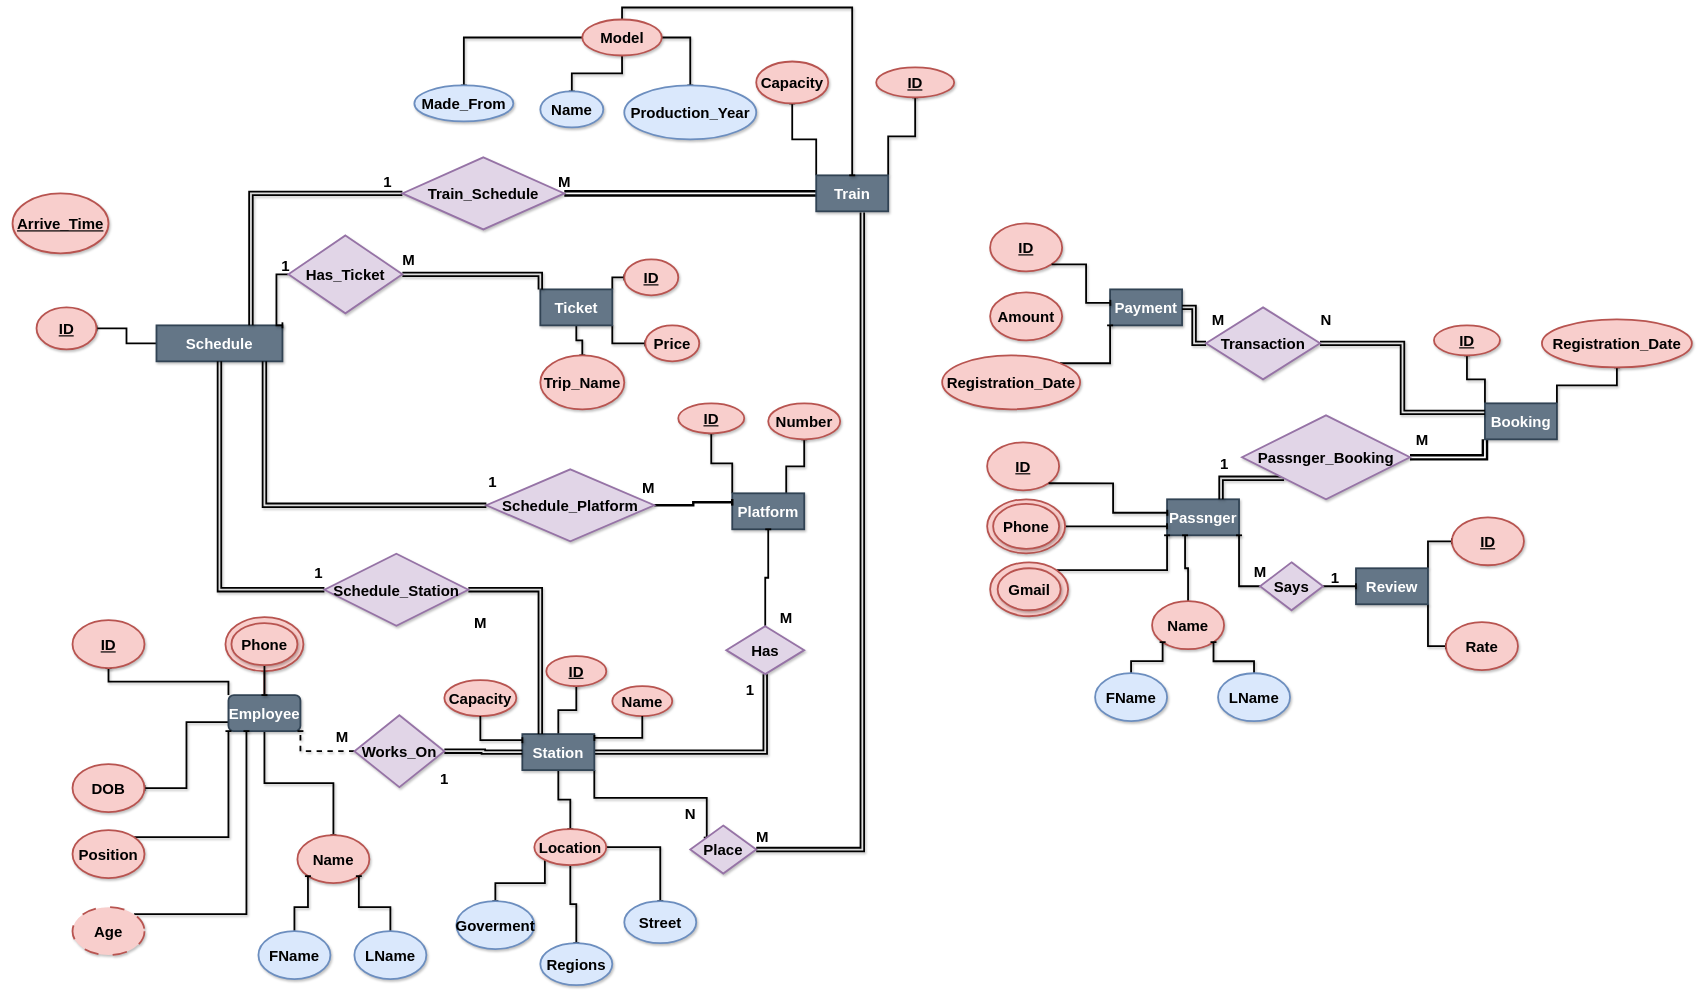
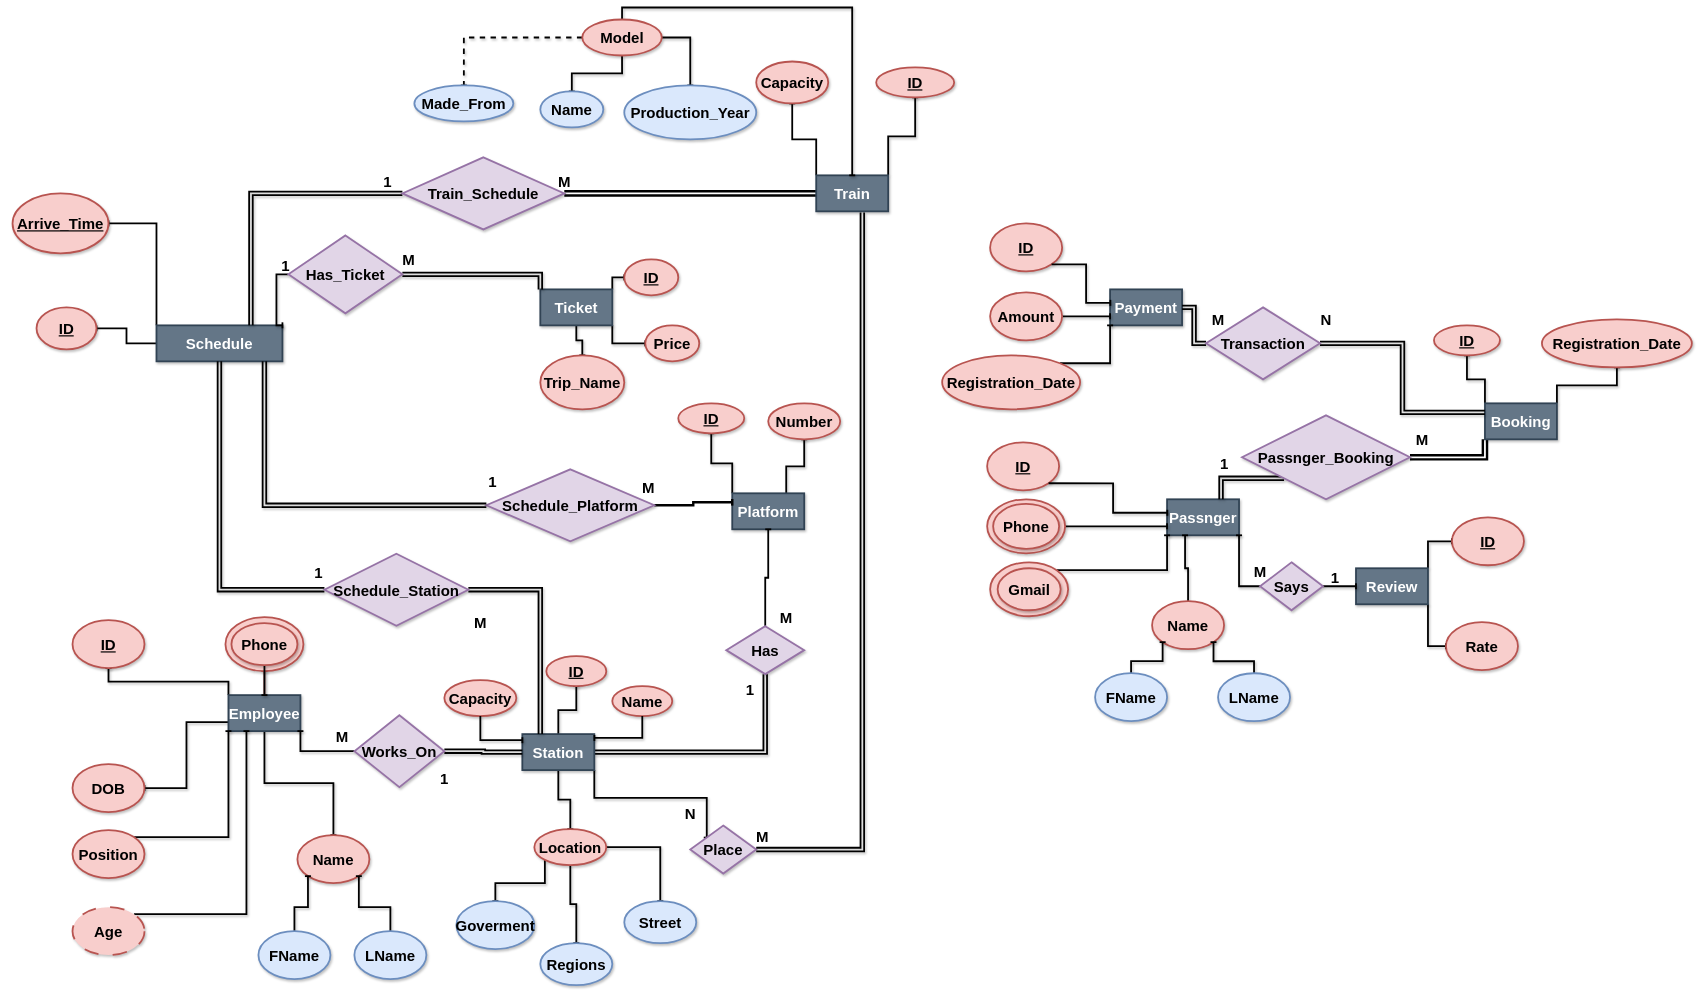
- <mxCell id="30" style="edgeStyle=orthogonalEdgeStyle;rounded=0;orthogonalLoop=1;jettySize=auto;html=1;exitX=0;exitY=0.5;exitDx=0;exitDy=0;shadow=1;fontStyle=1;fontSize=25;endArrow=baseDash;endFill=0;strokeWidth=3;" parent="1" source="32" target="35" edge="1"><mxGeometry relative="1" as="geometry"><mxPoint x="940" y="140" as="targetPoint" /></mxGeometry></mxCell>
+ <mxCell id="30" style="edgeStyle=orthogonalEdgeStyle;rounded=0;orthogonalLoop=1;jettySize=auto;html=1;exitX=0;exitY=0.5;exitDx=0;exitDy=0;shadow=1;fontStyle=1;fontSize=25;endArrow=baseDash;endFill=0;strokeWidth=3;dashed=1;" parent="1" source="32" target="35" edge="1"><mxGeometry relative="1" as="geometry"><mxPoint x="940" y="140" as="targetPoint" /></mxGeometry></mxCell>
+ <mxCell id="50" style="edgeStyle=orthogonalEdgeStyle;rounded=0;orthogonalLoop=1;jettySize=auto;html=1;exitX=0;exitY=0;exitDx=0;exitDy=0;entryX=1;entryY=0.5;entryDx=0;entryDy=0;elbow=vertical;strokeWidth=3;endArrow=baseDash;endFill=0;" parent="1" source="51" target="53" edge="1"><mxGeometry relative="1" as="geometry" /></mxCell>
+ <mxCell id="77" style="edgeStyle=orthogonalEdgeStyle;rounded=0;orthogonalLoop=1;jettySize=auto;html=1;exitX=1;exitY=0.5;exitDx=0;exitDy=0;entryX=0;entryY=0.75;entryDx=0;entryDy=0;shadow=1;endArrow=baseDash;endFill=0;fontSize=25;fontStyle=1;strokeWidth=3;" parent="1" source="78" target="74" edge="1"><mxGeometry relative="1" as="geometry" /></mxCell>
- <mxCell id="85" value="Employee" style="whiteSpace=wrap;html=1;shadow=1;fontSize=25;fontStyle=1;fillColor=#647687;fontColor=#ffffff;strokeColor=#314354;strokeWidth=3;rounded=1;" parent="1" vertex="1"><mxGeometry x="380" y="1146.5" width="120" height="60" as="geometry" /></mxCell>
+ <mxCell id="85" value="Employee" style="rounded=0;whiteSpace=wrap;html=1;shadow=1;fontSize=25;fontStyle=1;fillColor=#647687;fontColor=#ffffff;strokeColor=#314354;strokeWidth=3;" parent="1" vertex="1"><mxGeometry x="380" y="1146.5" width="120" height="60" as="geometry" /></mxCell>
- <mxCell id="102" style="edgeStyle=orthogonalEdgeStyle;rounded=0;orthogonalLoop=1;jettySize=auto;html=1;exitX=0;exitY=0.5;exitDx=0;exitDy=0;entryX=1;entryY=1;entryDx=0;entryDy=0;endArrow=baseDash;endFill=0;fontStyle=1;fontSize=25;strokeWidth=3;shadow=1;dashed=1;" parent="1" source="103" target="85" edge="1"><mxGeometry relative="1" as="geometry" /></mxCell>
+ <mxCell id="102" style="edgeStyle=orthogonalEdgeStyle;rounded=0;orthogonalLoop=1;jettySize=auto;html=1;exitX=0;exitY=0.5;exitDx=0;exitDy=0;entryX=1;entryY=1;entryDx=0;entryDy=0;endArrow=baseDash;endFill=0;fontStyle=1;fontSize=25;strokeWidth=3;shadow=1;" parent="1" source="103" target="85" edge="1"><mxGeometry relative="1" as="geometry" /></mxCell>
